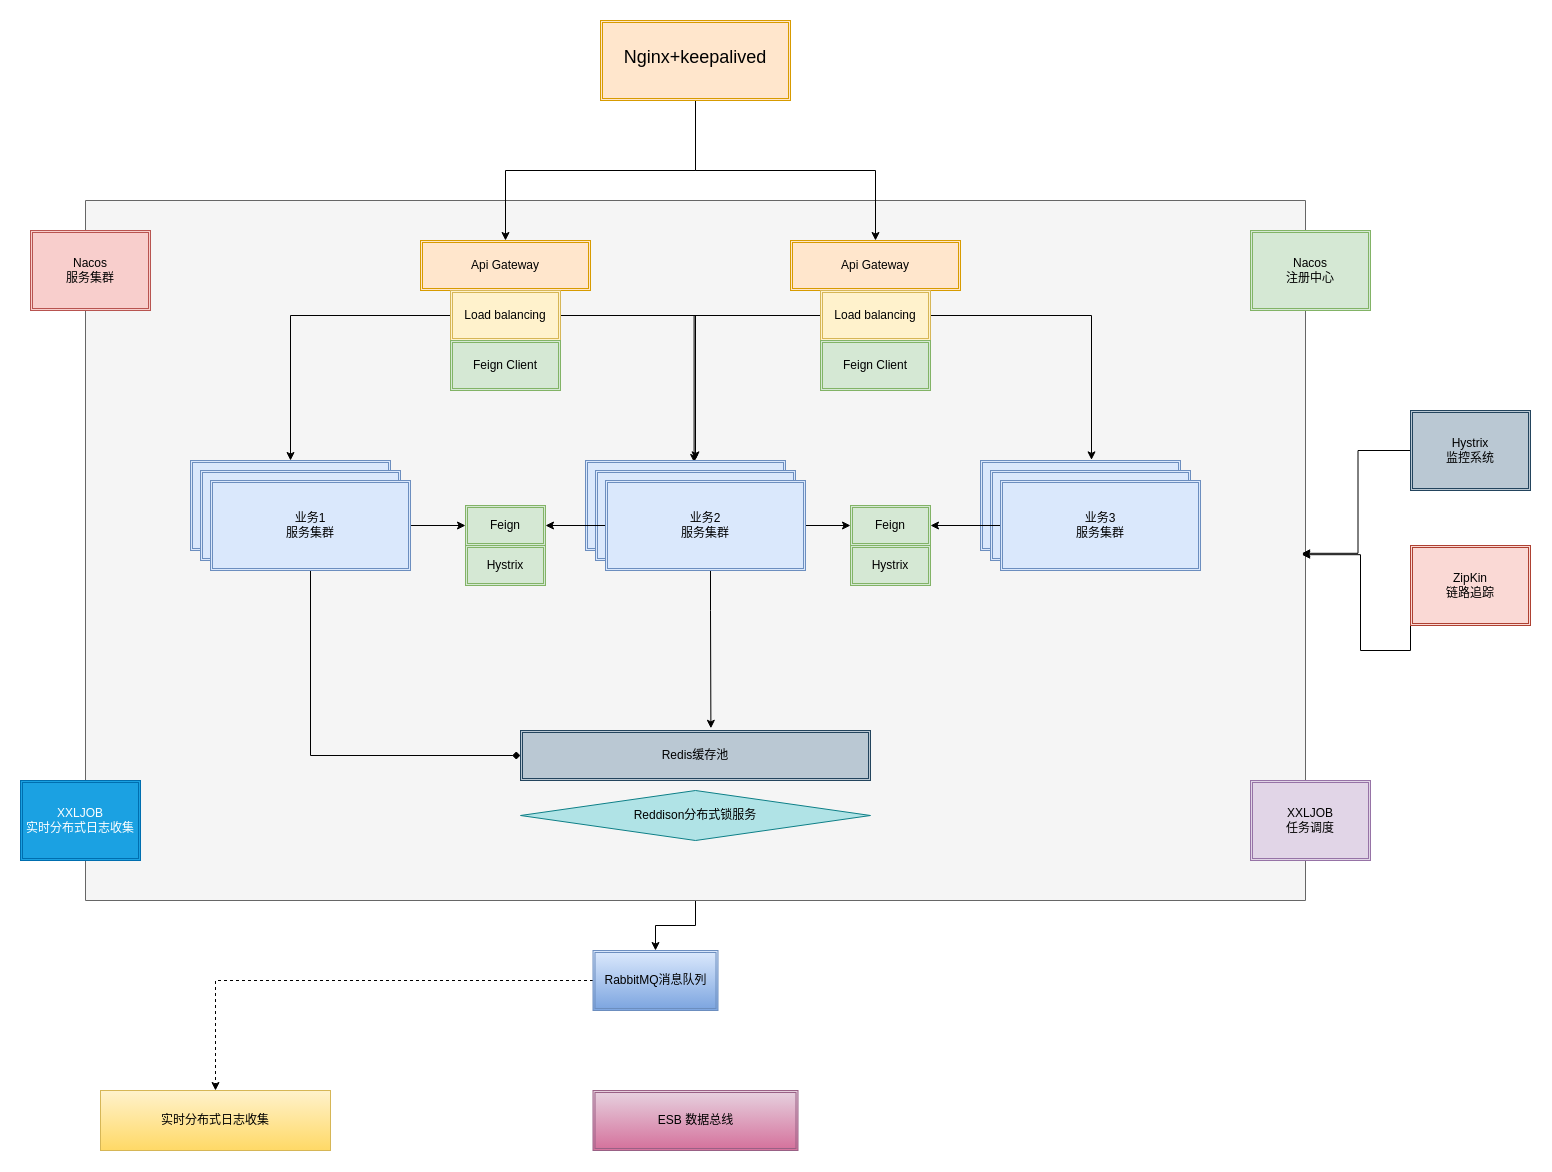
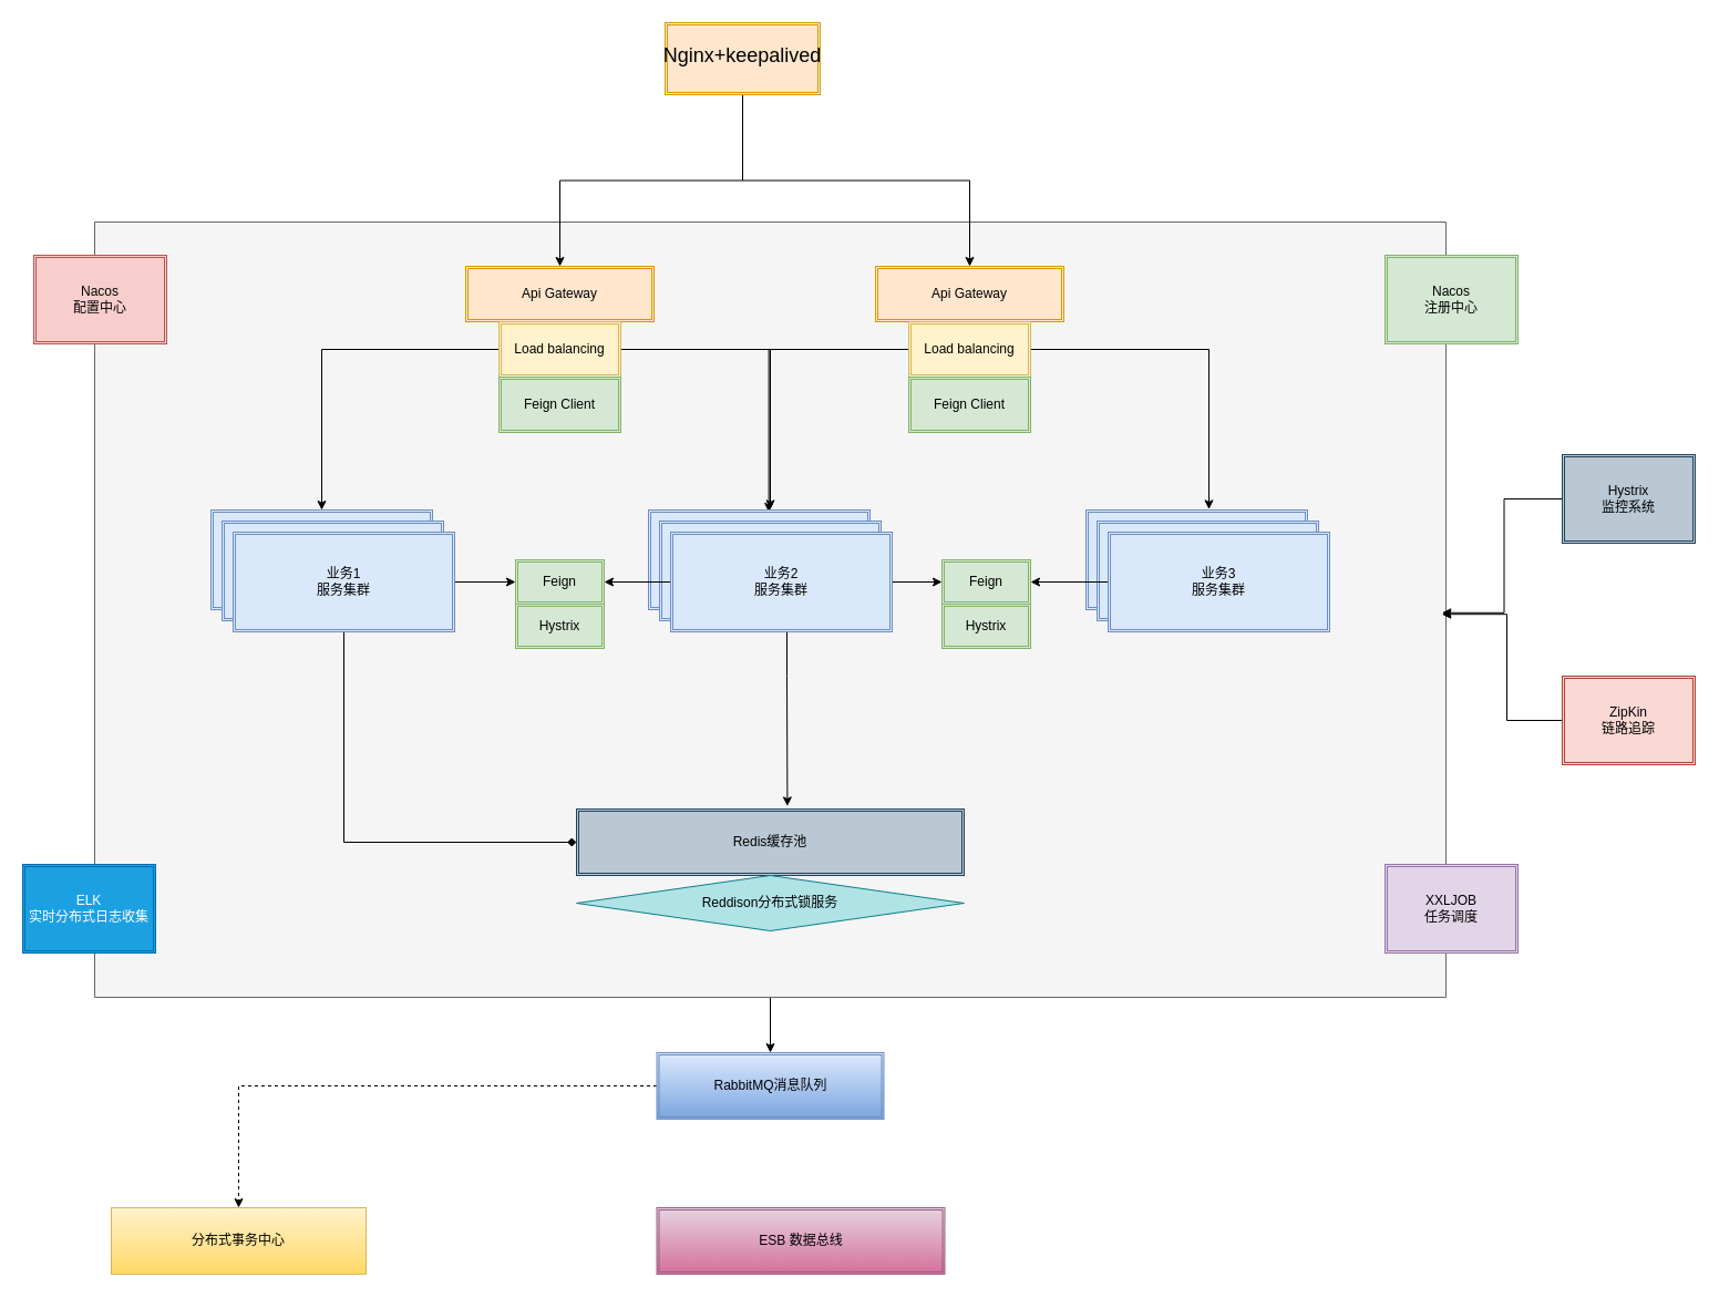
- <mxCell id="6" value="&lt;h2 id=&quot;一nginxkeepalived-双机-主从模式&quot; style=&quot;box-sizing: border-box ; outline: 0px ; margin-top: 8px ; margin-bottom: 16px ; padding: 0px ; line-height: 30px ; overflow-wrap: break-word&quot;&gt;&lt;font face=&quot;pingfang sc, microsoft yahei, simhei, arial, simsun&quot; style=&quot;font-weight: normal&quot;&gt;Nginx+keepalived&lt;/font&gt;&lt;br&gt;&lt;/h2&gt;" style="shape=ext;double=1;rounded=0;whiteSpace=wrap;html=1;fillColor=#ffe6cc;strokeColor=#d79b00;" vertex="1" parent="1"><mxGeometry x="600" y="20" width="190" height="80" as="geometry" /></mxCell>
+ <mxCell id="6" value="&lt;h2 id=&quot;一nginxkeepalived-双机-主从模式&quot; style=&quot;box-sizing: border-box ; outline: 0px ; margin-top: 8px ; margin-bottom: 16px ; padding: 0px ; line-height: 30px ; overflow-wrap: break-word&quot;&gt;&lt;font face=&quot;pingfang sc, microsoft yahei, simhei, arial, simsun&quot; style=&quot;font-weight: normal&quot;&gt;Nginx+keepalived&lt;/font&gt;&lt;br&gt;&lt;/h2&gt;" style="shape=ext;double=1;rounded=0;whiteSpace=wrap;html=1;fillColor=#ffe6cc;strokeColor=#d79b00;" vertex="1" parent="1"><mxGeometry x="600" y="20" width="140" height="65" as="geometry" /></mxCell>
- <mxCell id="46" value="Nacos&lt;br&gt;服务集群" style="shape=ext;double=1;rounded=0;whiteSpace=wrap;html=1;fillColor=#f8cecc;strokeColor=#b85450;" vertex="1" parent="1"><mxGeometry x="30" y="230" width="120" height="80" as="geometry" /></mxCell>
+ <mxCell id="46" value="Nacos&lt;br&gt;配置中心" style="shape=ext;double=1;rounded=0;whiteSpace=wrap;html=1;fillColor=#f8cecc;strokeColor=#b85450;" vertex="1" parent="1"><mxGeometry x="30" y="230" width="120" height="80" as="geometry" /></mxCell>
- <mxCell id="39" value="ZipKin&lt;br&gt;链路追踪" style="shape=ext;double=1;rounded=0;whiteSpace=wrap;html=1;fillColor=#fad9d5;strokeColor=#ae4132;" vertex="1" parent="1"><mxGeometry x="1410" y="545" width="120" height="80" as="geometry" /></mxCell>
+ <mxCell id="39" value="ZipKin&lt;br&gt;链路追踪" style="shape=ext;double=1;rounded=0;whiteSpace=wrap;html=1;fillColor=#fad9d5;strokeColor=#ae4132;" vertex="1" parent="1"><mxGeometry x="1410" y="610" width="120" height="80" as="geometry" /></mxCell>
- <mxCell id="33" value="Redis缓存池" style="shape=ext;double=1;rounded=0;whiteSpace=wrap;html=1;fillColor=#bac8d3;strokeColor=#23445d;" vertex="1" parent="1"><mxGeometry x="520" y="730" width="350" height="50" as="geometry" /></mxCell>
+ <mxCell id="33" value="Redis缓存池" style="shape=ext;double=1;rounded=0;whiteSpace=wrap;html=1;fillColor=#bac8d3;strokeColor=#23445d;" vertex="1" parent="1"><mxGeometry x="520" y="730" width="350" height="60" as="geometry" /></mxCell>
- <mxCell id="48" value="XXLJOB&lt;br&gt;实时分布式日志收集" style="shape=ext;double=1;rounded=0;whiteSpace=wrap;html=1;fillColor=#1ba1e2;strokeColor=#006EAF;fontColor=#ffffff;" vertex="1" parent="1"><mxGeometry x="20" y="780" width="120" height="80" as="geometry" /></mxCell>
+ <mxCell id="48" value="ELK&lt;br&gt;实时分布式日志收集" style="shape=ext;double=1;rounded=0;whiteSpace=wrap;html=1;fillColor=#1ba1e2;strokeColor=#006EAF;fontColor=#ffffff;" vertex="1" parent="1"><mxGeometry x="20" y="780" width="120" height="80" as="geometry" /></mxCell>
- <mxCell id="35" value="RabbitMQ消息队列" style="shape=ext;double=1;rounded=0;whiteSpace=wrap;html=1;fillColor=#dae8fc;strokeColor=#6c8ebf;gradientColor=#7ea6e0;" vertex="1" parent="1"><mxGeometry x="592.5" y="950" width="125" height="60" as="geometry" /></mxCell>
+ <mxCell id="35" value="RabbitMQ消息队列" style="shape=ext;double=1;rounded=0;whiteSpace=wrap;html=1;fillColor=#dae8fc;strokeColor=#6c8ebf;gradientColor=#7ea6e0;" vertex="1" parent="1"><mxGeometry x="592.5" y="950" width="205" height="60" as="geometry" /></mxCell>
- <mxCell id="42" value="实时分布式日志收集" style="rounded=0;whiteSpace=wrap;html=1;fillColor=#fff2cc;strokeColor=#d6b656;gradientColor=#ffd966;" vertex="1" parent="1"><mxGeometry x="100" y="1090" width="230" height="60" as="geometry" /></mxCell>
+ <mxCell id="42" value="分布式事务中心" style="rounded=0;whiteSpace=wrap;html=1;fillColor=#fff2cc;strokeColor=#d6b656;gradientColor=#ffd966;" vertex="1" parent="1"><mxGeometry x="100" y="1090" width="230" height="60" as="geometry" /></mxCell>
- <mxCell id="43" value="ESB 数据总线" style="shape=ext;double=1;rounded=0;whiteSpace=wrap;html=1;fillColor=#e6d0de;strokeColor=#996185;gradientColor=#d5739d;" vertex="1" parent="1"><mxGeometry x="592.5" y="1090" width="205" height="60" as="geometry" /></mxCell>
+ <mxCell id="43" value="ESB 数据总线" style="shape=ext;double=1;rounded=0;whiteSpace=wrap;html=1;fillColor=#e6d0de;strokeColor=#996185;gradientColor=#d5739d;" vertex="1" parent="1"><mxGeometry x="592.5" y="1090" width="260" height="60" as="geometry" /></mxCell>
